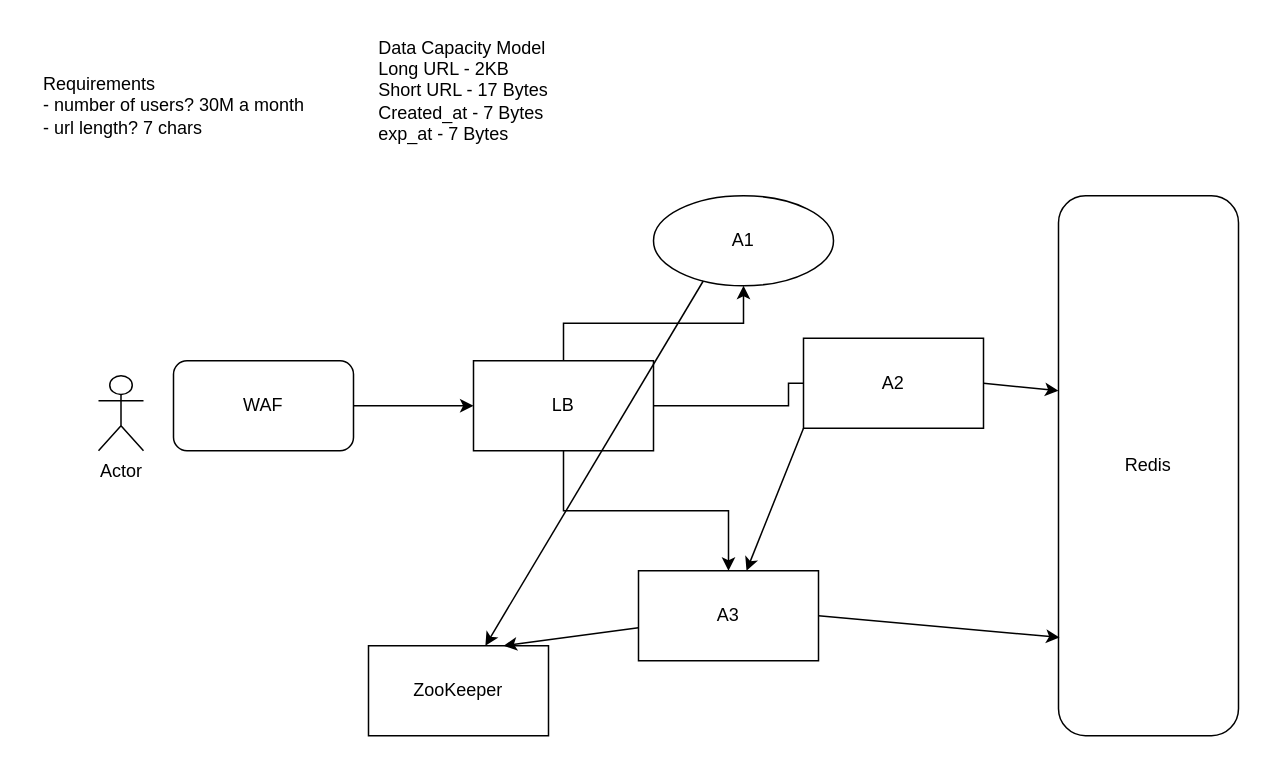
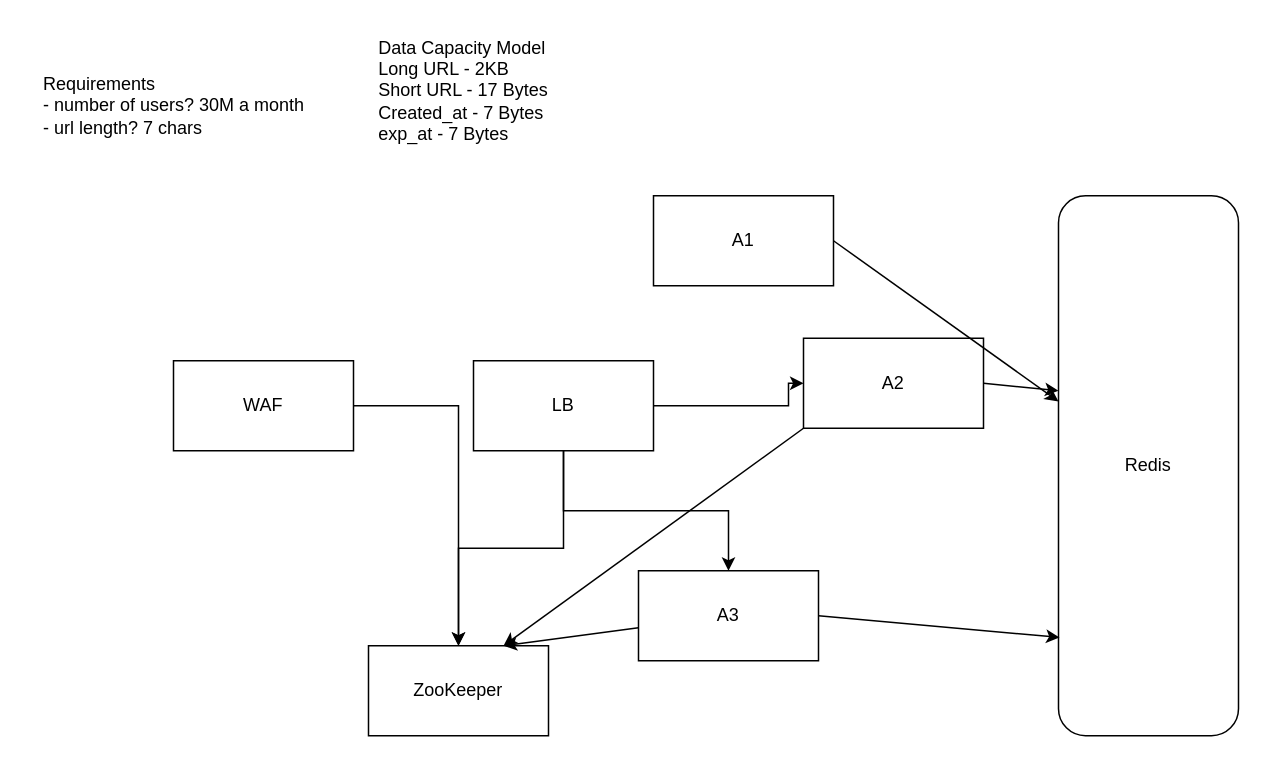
- <mxCell id="12" value="A1" style="ellipse;whiteSpace=wrap;html=1;" vertex="1" parent="1"><mxGeometry x="435" y="130" width="120" height="60" as="geometry" /></mxCell>
+ <mxCell id="12" value="A1" style="whiteSpace=wrap;html=1;" vertex="1" parent="1"><mxGeometry x="435" y="130" width="120" height="60" as="geometry" /></mxCell>
+ <mxCell id="21" value="" style="endArrow=classic;html=1;rounded=0;exitX=1;exitY=0.5;exitDx=0;exitDy=0;" edge="1" parent="1" source="12" target="18"><mxGeometry width="50" height="50" relative="1" as="geometry"><mxPoint x="595" y="180" as="sourcePoint" /><mxPoint x="645" y="130" as="targetPoint" /></mxGeometry></mxCell>
- <mxCell id="8" value="" style="edgeStyle=orthogonalEdgeStyle;rounded=0;orthogonalLoop=1;jettySize=auto;html=1;" edge="1" parent="1" source="10" target="12"><mxGeometry relative="1" as="geometry" /></mxCell>
+ <mxCell id="8" value="" style="edgeStyle=orthogonalEdgeStyle;rounded=0;orthogonalLoop=1;jettySize=auto;html=1;" edge="1" parent="1" source="10" target="14"><mxGeometry relative="1" as="geometry" /></mxCell>
- <mxCell id="7" value="" style="edgeStyle=orthogonalEdgeStyle;rounded=0;orthogonalLoop=1;jettySize=auto;html=1;endArrow=none;" edge="1" parent="1" source="10" target="11"><mxGeometry relative="1" as="geometry"><Array as="points"><mxPoint x="525" y="270" /></Array></mxGeometry></mxCell>
+ <mxCell id="7" value="" style="edgeStyle=orthogonalEdgeStyle;rounded=0;orthogonalLoop=1;jettySize=auto;html=1;" edge="1" parent="1" source="10" target="11"><mxGeometry relative="1" as="geometry"><Array as="points"><mxPoint x="525" y="270" /></Array></mxGeometry></mxCell>
- <mxCell id="15" value="" style="endArrow=classic;html=1;rounded=0;exitX=0.25;exitY=1;exitDx=0;exitDy=0;" edge="1" parent="1" source="12" target="14"><mxGeometry width="50" height="50" relative="1" as="geometry"><mxPoint x="315" y="400" as="sourcePoint" /><mxPoint x="365" y="350" as="targetPoint" /></mxGeometry></mxCell>
- <mxCell id="6" value="WAF" style="whiteSpace=wrap;html=1;rounded=1;" vertex="1" parent="1"><mxGeometry x="115" y="240" width="120" height="60" as="geometry" /></mxCell>
+ <mxCell id="6" value="WAF" style="whiteSpace=wrap;html=1;" vertex="1" parent="1"><mxGeometry x="115" y="240" width="120" height="60" as="geometry" /></mxCell>
- <mxCell id="5" value="" style="edgeStyle=orthogonalEdgeStyle;rounded=0;orthogonalLoop=1;jettySize=auto;html=1;" edge="1" parent="1" source="6" target="10"><mxGeometry relative="1" as="geometry" /></mxCell>
+ <mxCell id="5" value="" style="edgeStyle=orthogonalEdgeStyle;rounded=0;orthogonalLoop=1;jettySize=auto;html=1;" edge="1" parent="1" source="6" target="14"><mxGeometry relative="1" as="geometry" /></mxCell>
- <mxCell id="4" value="Actor" style="shape=umlActor;verticalLabelPosition=bottom;verticalAlign=top;html=1;outlineConnect=0;" vertex="1" parent="1"><mxGeometry x="65" y="250" width="30" height="50" as="geometry" /></mxCell>
- <mxCell id="16" value="" style="endArrow=classic;html=1;rounded=0;exitX=0;exitY=1;exitDx=0;exitDy=0;" edge="1" parent="1" source="11" target="13"><mxGeometry width="50" height="50" relative="1" as="geometry"><mxPoint x="455" y="250" as="sourcePoint" /><mxPoint x="345" y="200" as="targetPoint" /></mxGeometry></mxCell>
+ <mxCell id="16" value="" style="endArrow=classic;html=1;rounded=0;entryX=0.75;entryY=0;entryDx=0;entryDy=0;exitX=0;exitY=1;exitDx=0;exitDy=0;" edge="1" parent="1" source="11" target="14"><mxGeometry width="50" height="50" relative="1" as="geometry"><mxPoint x="455" y="250" as="sourcePoint" /><mxPoint x="345" y="200" as="targetPoint" /></mxGeometry></mxCell>
